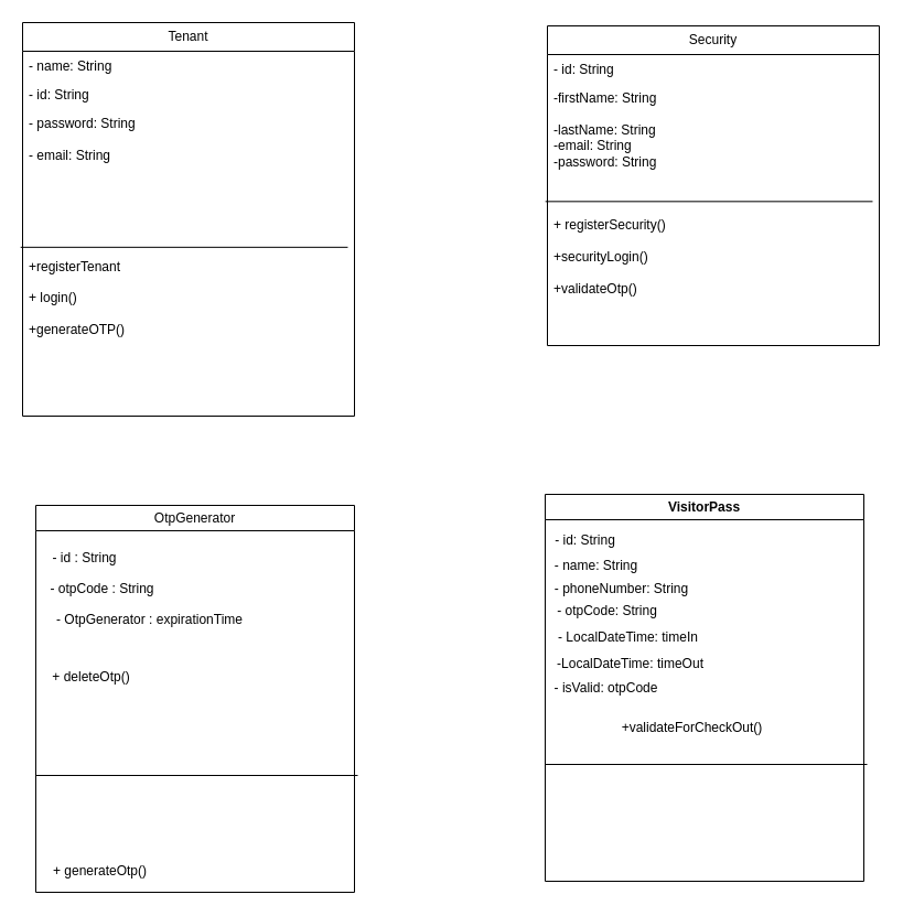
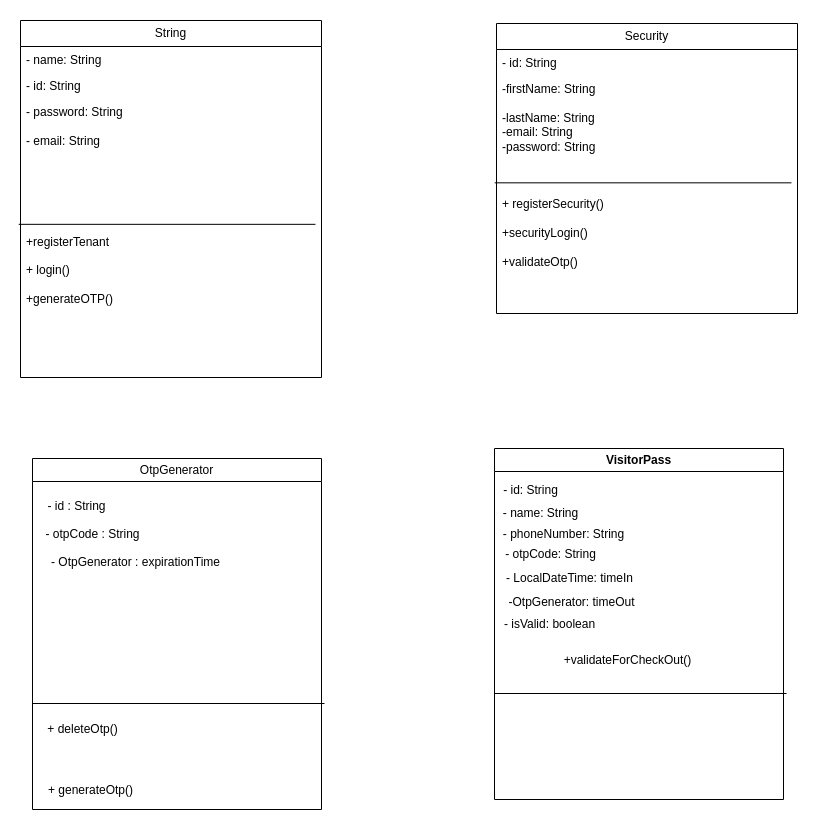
- <mxCell id="2" value="Tenant" style="swimlane;fontStyle=0;childLayout=stackLayout;horizontal=1;startSize=26;fillColor=none;horizontalStack=0;resizeParent=1;resizeParentMax=0;resizeLast=0;collapsible=1;marginBottom=0;whiteSpace=wrap;html=1;" parent="1" vertex="1"><mxGeometry x="20" y="20" width="301" height="357" as="geometry" /></mxCell>
+ <mxCell id="2" value="String" style="swimlane;fontStyle=0;childLayout=stackLayout;horizontal=1;startSize=26;fillColor=none;horizontalStack=0;resizeParent=1;resizeParentMax=0;resizeLast=0;collapsible=1;marginBottom=0;whiteSpace=wrap;html=1;" parent="1" vertex="1"><mxGeometry x="20" y="20" width="301" height="357" as="geometry" /></mxCell>
- <mxCell id="19" value="-LocalDateTime: timeOut" style="text;html=1;align=center;verticalAlign=middle;resizable=0;points=[];autosize=1;strokeColor=none;fillColor=none;" vertex="1" parent="1"><mxGeometry x="495" y="589" width="151" height="26" as="geometry" /></mxCell>
+ <mxCell id="19" value="-OtpGenerator: timeOut" style="text;html=1;align=center;verticalAlign=middle;resizable=0;points=[];autosize=1;strokeColor=none;fillColor=none;" vertex="1" parent="1"><mxGeometry x="495" y="589" width="151" height="26" as="geometry" /></mxCell>
- <mxCell id="27" value="+ deleteOtp()" style="text;html=1;align=center;verticalAlign=middle;resizable=0;points=[];autosize=1;strokeColor=none;fillColor=none;" vertex="1" parent="22"><mxGeometry x="6" y="143" width="88" height="26" as="geometry" /></mxCell>
+ <mxCell id="27" value="+ deleteOtp()" style="text;html=1;align=center;verticalAlign=middle;resizable=0;points=[];autosize=1;strokeColor=none;fillColor=none;" vertex="1" parent="22"><mxGeometry x="6" y="258" width="88" height="26" as="geometry" /></mxCell>
- <mxCell id="20" value="- isValid: otpCode" style="text;html=1;align=center;verticalAlign=middle;resizable=0;points=[];autosize=1;strokeColor=none;fillColor=none;" vertex="1" parent="1"><mxGeometry x="494" y="611" width="109" height="26" as="geometry" /></mxCell>
+ <mxCell id="20" value="- isValid: boolean" style="text;html=1;align=center;verticalAlign=middle;resizable=0;points=[];autosize=1;strokeColor=none;fillColor=none;" vertex="1" parent="1"><mxGeometry x="494" y="611" width="109" height="26" as="geometry" /></mxCell>
